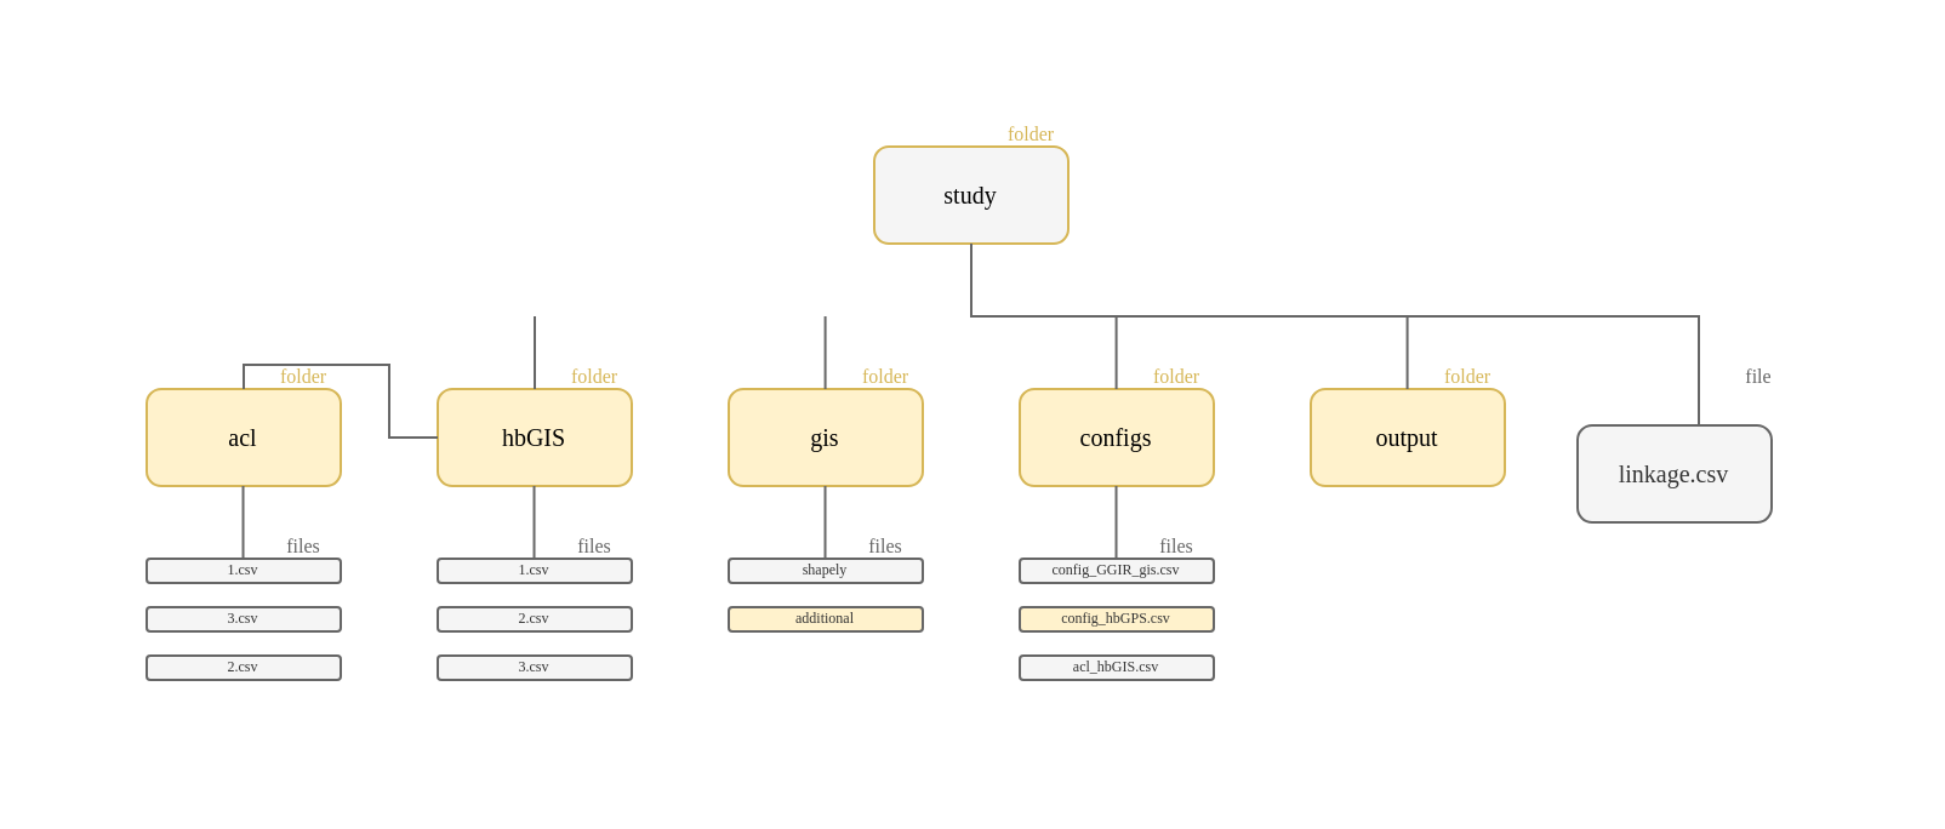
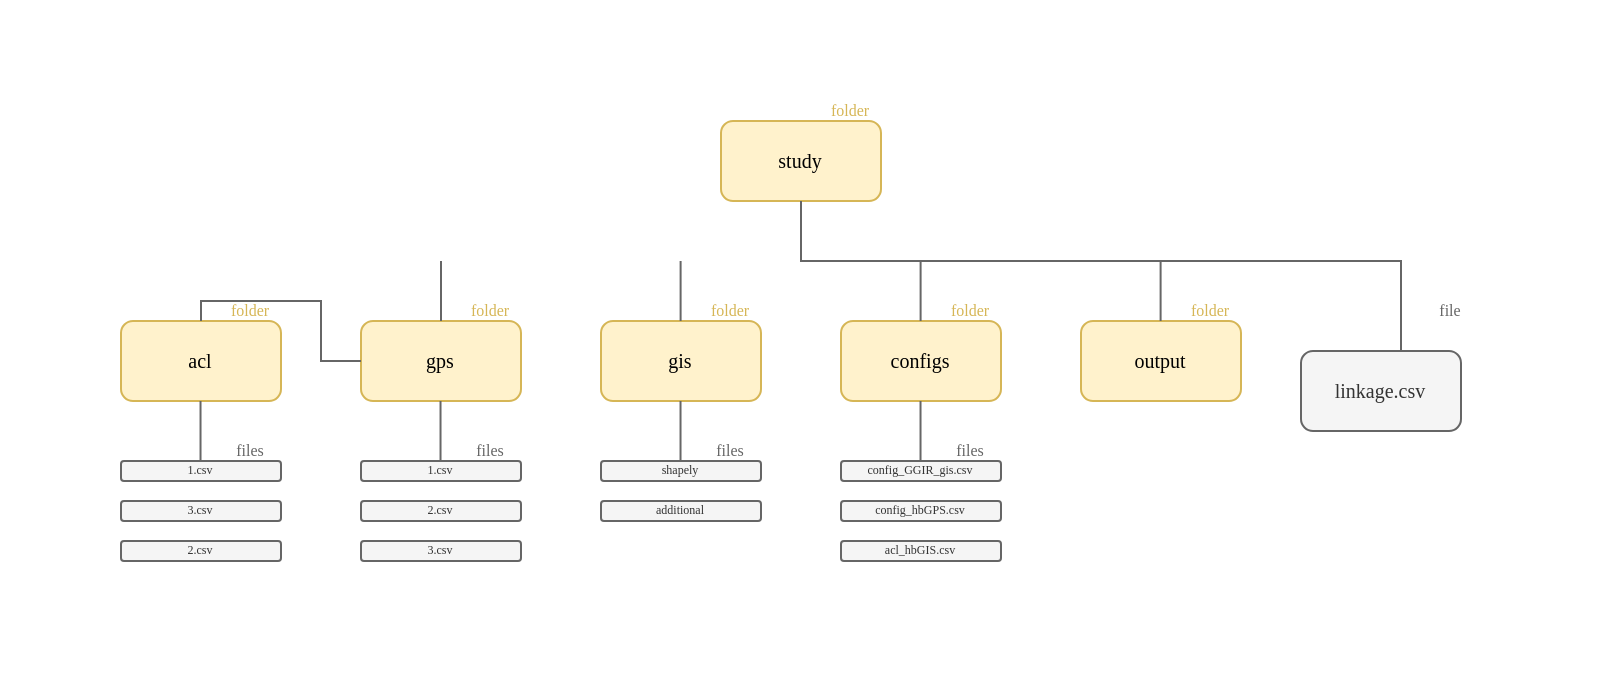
- <mxCell id="3" value="study" style="rounded=1;whiteSpace=wrap;html=1;fillColor=#f5f5f5;strokeColor=#d6b656;fontFamily=Raleway;fontSource=https%3A%2F%2Ffonts.googleapis.com%2Fcss%3Ffamily%3DRaleway;fontSize=10;" vertex="1" parent="1"><mxGeometry x="360" y="60" width="80" height="40" as="geometry" /></mxCell>
+ <mxCell id="3" value="study" style="rounded=1;whiteSpace=wrap;html=1;fillColor=#fff2cc;strokeColor=#d6b656;fontFamily=Raleway;fontSource=https%3A%2F%2Ffonts.googleapis.com%2Fcss%3Ffamily%3DRaleway;fontSize=10;" vertex="1" parent="1"><mxGeometry x="360" y="60" width="80" height="40" as="geometry" /></mxCell>
- <mxCell id="5" value="hbGIS" style="rounded=1;whiteSpace=wrap;html=1;fillColor=#fff2cc;strokeColor=#d6b656;fontFamily=Raleway;fontSource=https%3A%2F%2Ffonts.googleapis.com%2Fcss%3Ffamily%3DRaleway;fontSize=10;" vertex="1" parent="1"><mxGeometry x="180" y="160" width="80" height="40" as="geometry" /></mxCell>
+ <mxCell id="5" value="gps" style="rounded=1;whiteSpace=wrap;html=1;fillColor=#fff2cc;strokeColor=#d6b656;fontFamily=Raleway;fontSource=https%3A%2F%2Ffonts.googleapis.com%2Fcss%3Ffamily%3DRaleway;fontSize=10;" vertex="1" parent="1"><mxGeometry x="180" y="160" width="80" height="40" as="geometry" /></mxCell>
- <mxCell id="31" value="additional" style="rounded=1;whiteSpace=wrap;html=1;fillColor=#fff2cc;strokeColor=#666666;fontFamily=Raleway;fontSource=https%3A%2F%2Ffonts.googleapis.com%2Fcss%3Ffamily%3DRaleway;fontSize=6;fontColor=#333333;" vertex="1" parent="1"><mxGeometry x="300" y="250" width="80" height="10" as="geometry" /></mxCell>
+ <mxCell id="31" value="additional" style="rounded=1;whiteSpace=wrap;html=1;fillColor=#f5f5f5;strokeColor=#666666;fontFamily=Raleway;fontSource=https%3A%2F%2Ffonts.googleapis.com%2Fcss%3Ffamily%3DRaleway;fontSize=6;fontColor=#333333;" vertex="1" parent="1"><mxGeometry x="300" y="250" width="80" height="10" as="geometry" /></mxCell>
- <mxCell id="28" value="config_hbGPS.csv" style="rounded=1;whiteSpace=wrap;html=1;fillColor=#fff2cc;strokeColor=#666666;fontFamily=Raleway;fontSource=https%3A%2F%2Ffonts.googleapis.com%2Fcss%3Ffamily%3DRaleway;fontSize=6;fontColor=#333333;" vertex="1" parent="1"><mxGeometry x="420" y="250" width="80" height="10" as="geometry" /></mxCell>
+ <mxCell id="28" value="config_hbGPS.csv" style="rounded=1;whiteSpace=wrap;html=1;fillColor=#f5f5f5;strokeColor=#666666;fontFamily=Raleway;fontSource=https%3A%2F%2Ffonts.googleapis.com%2Fcss%3Ffamily%3DRaleway;fontSize=6;fontColor=#333333;" vertex="1" parent="1"><mxGeometry x="420" y="250" width="80" height="10" as="geometry" /></mxCell>
